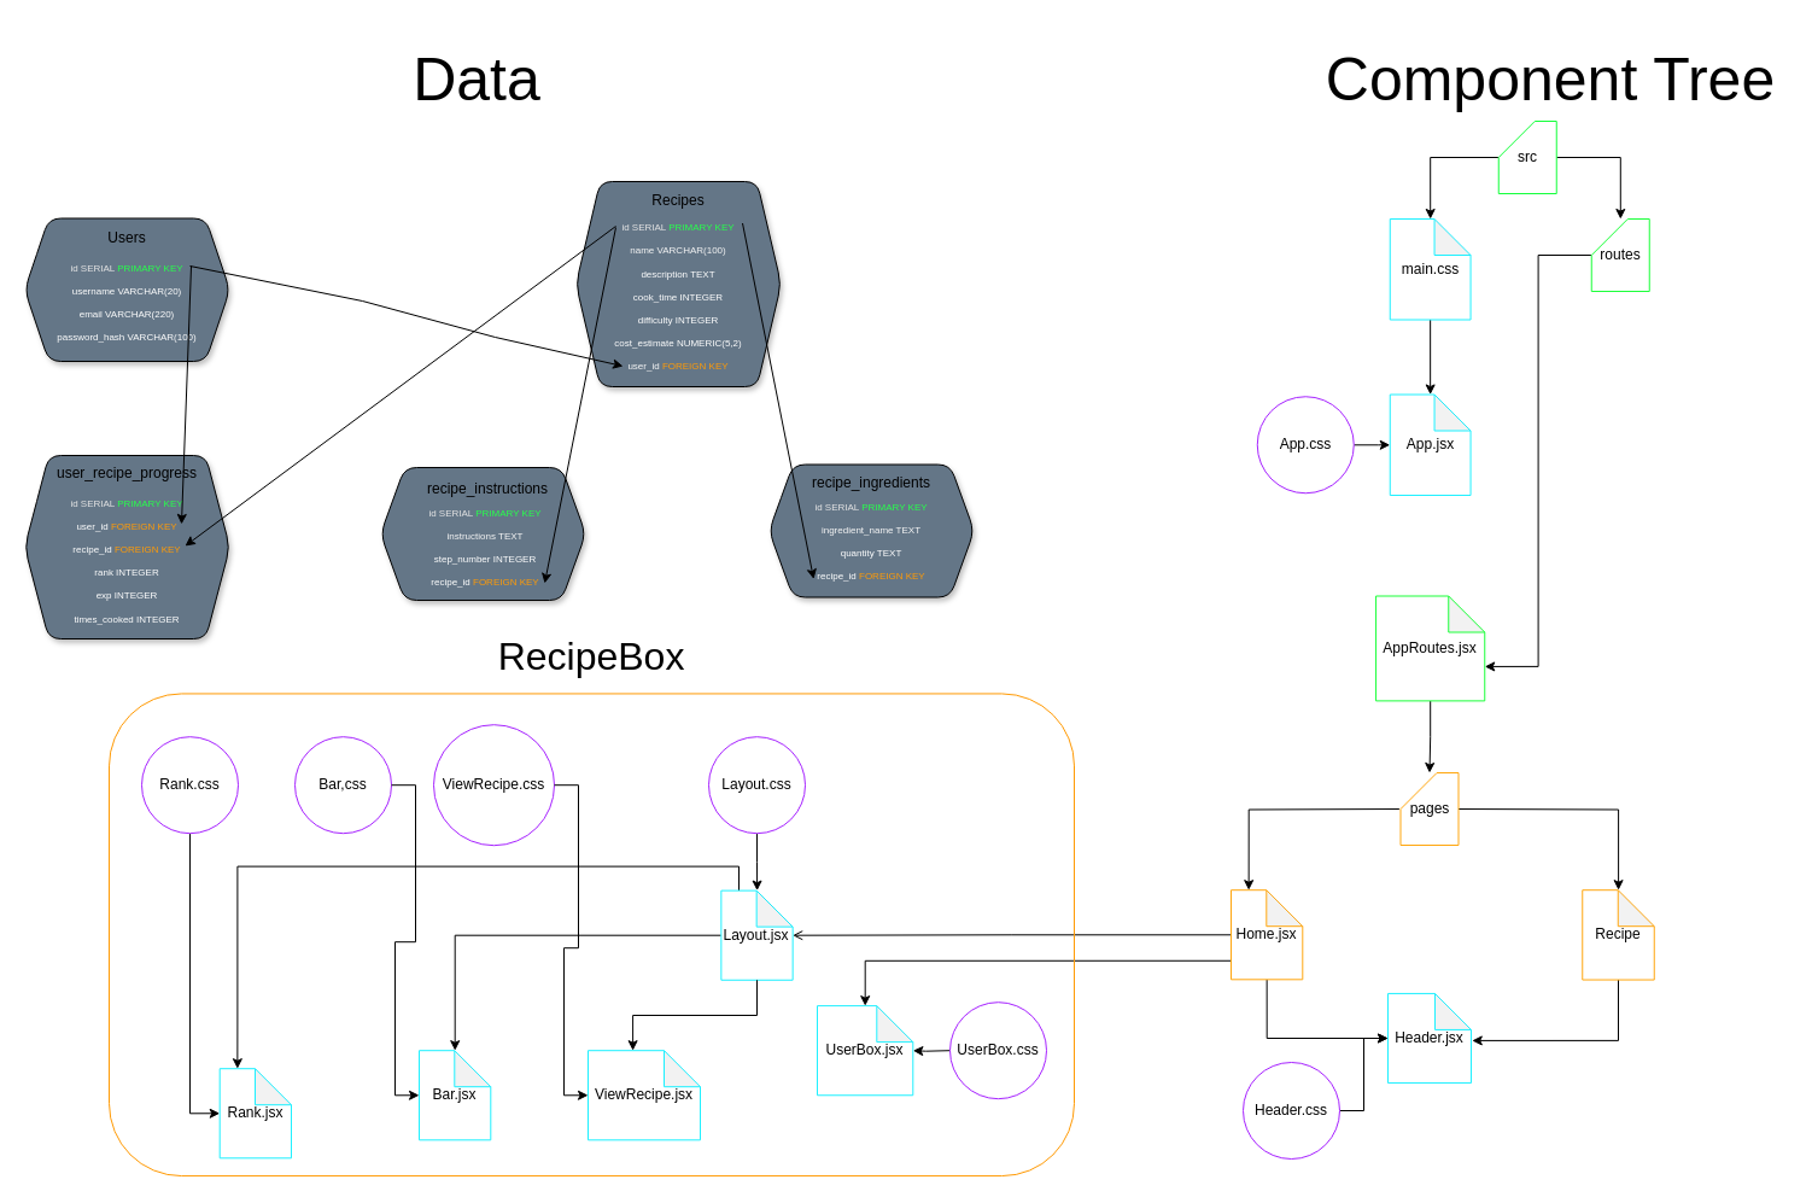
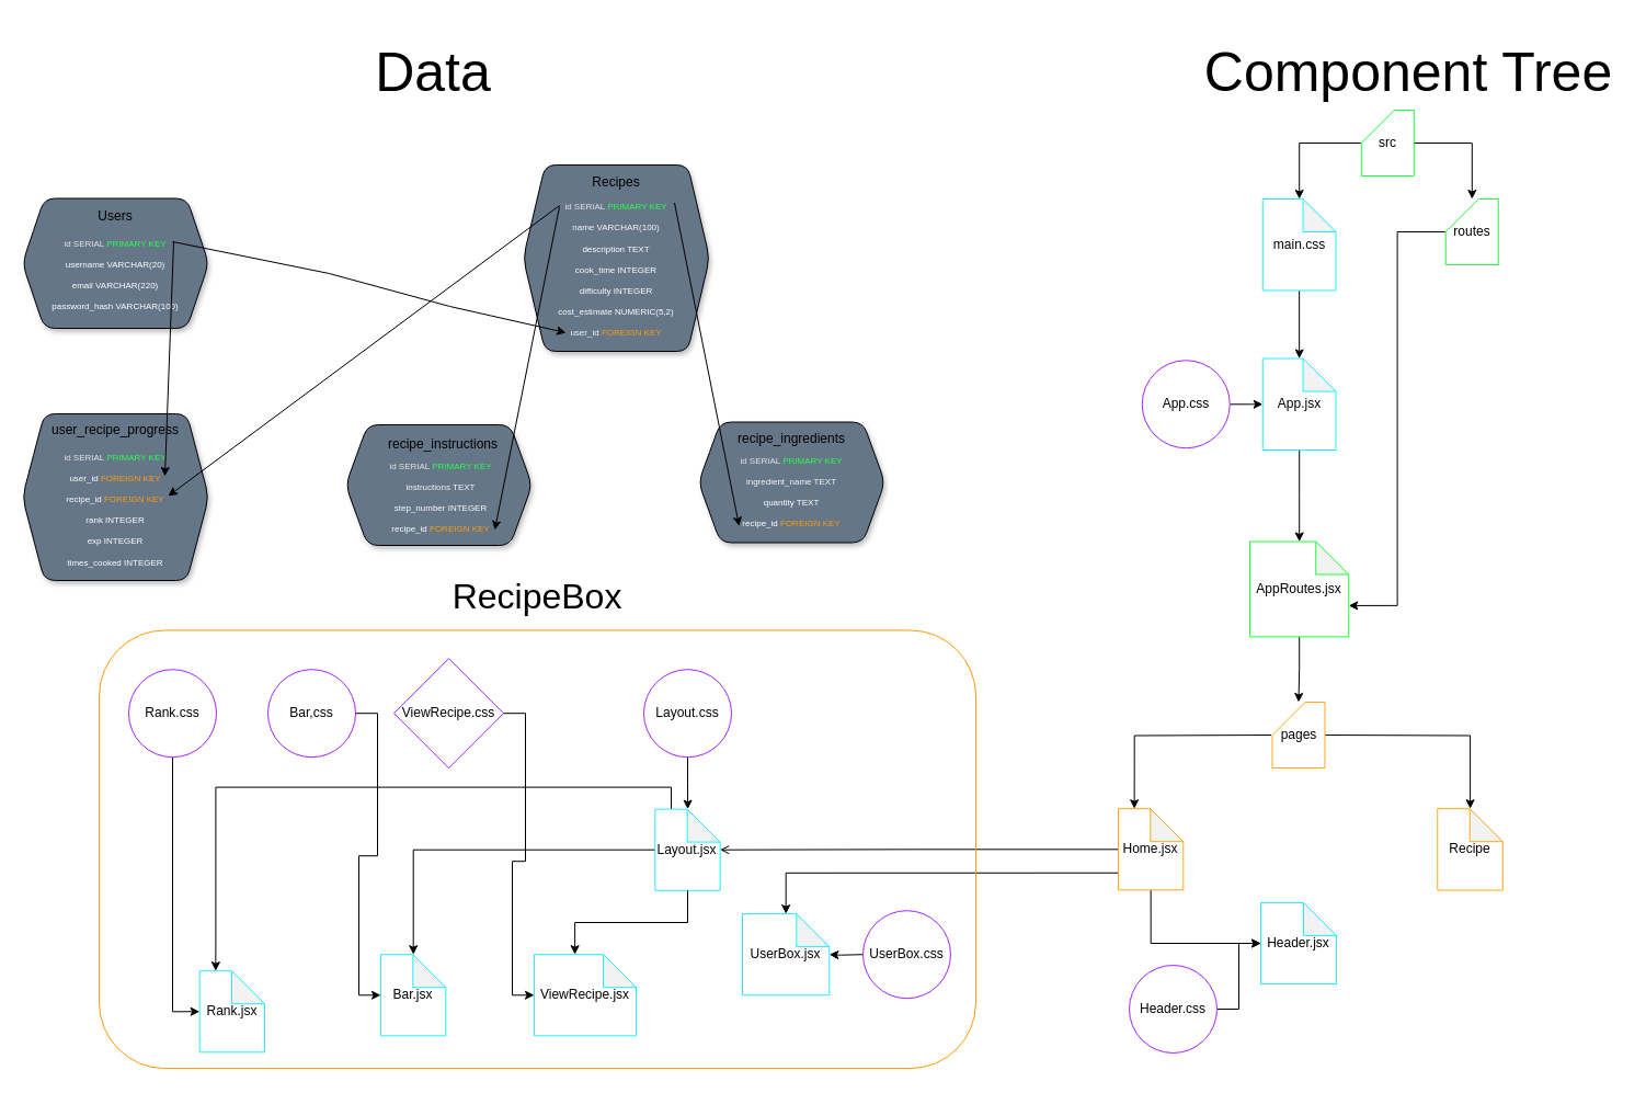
+ <mxCell id="26" value="" style="edgeStyle=orthogonalEdgeStyle;rounded=0;orthogonalLoop=1;jettySize=auto;html=1;" edge="1" parent="1" source="27" target="35"><mxGeometry relative="1" as="geometry" /></mxCell>
- <mxCell id="65" value="ViewRecipe.css" style="ellipse;whiteSpace=wrap;html=1;aspect=fixed;strokeColor=#A724FF;" vertex="1" parent="1"><mxGeometry x="359" y="600.19" width="100" height="100" as="geometry" /></mxCell>
+ <mxCell id="65" value="ViewRecipe.css" style="rhombus;whiteSpace=wrap;html=1;aspect=fixed;strokeColor=#A724FF;" vertex="1" parent="1"><mxGeometry x="359" y="600.19" width="100" height="100" as="geometry" /></mxCell>
- <mxCell id="40" value="" style="edgeStyle=orthogonalEdgeStyle;rounded=0;orthogonalLoop=1;jettySize=auto;html=1;entryX=1.011;entryY=0.526;entryDx=0;entryDy=0;entryPerimeter=0;exitX=0.5;exitY=1;exitDx=0;exitDy=0;exitPerimeter=0;" edge="1" parent="1" source="41" target="42"><mxGeometry relative="1" as="geometry" /></mxCell>
